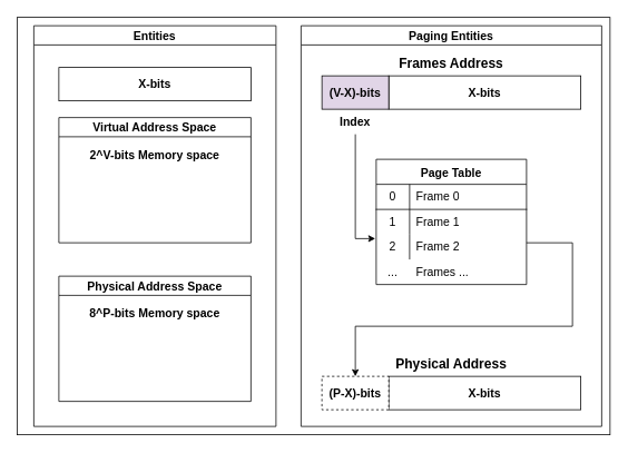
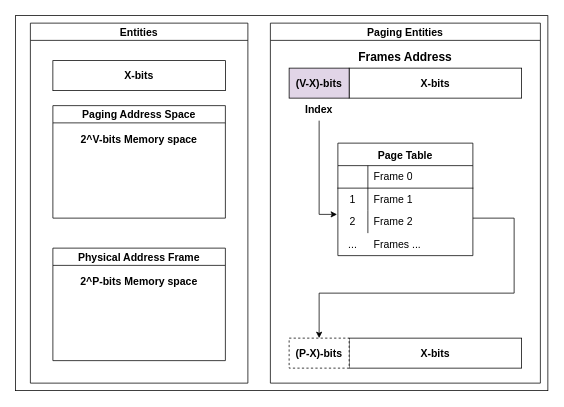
- <mxCell id="35" value="Virtual Address Space" style="swimlane;fontSize=14;" vertex="1" parent="32"><mxGeometry y="90" width="230" height="150" as="geometry" /></mxCell>
+ <mxCell id="35" value="Paging Address Space" style="swimlane;fontSize=14;" vertex="1" parent="32"><mxGeometry y="90" width="230" height="150" as="geometry" /></mxCell>
- <mxCell id="18" value="0" style="shape=partialRectangle;html=1;whiteSpace=wrap;connectable=0;fillColor=none;top=0;left=0;bottom=0;right=0;overflow=hidden;pointerEvents=1;fontSize=14;" vertex="1" parent="17"><mxGeometry width="40" height="30" as="geometry"><mxRectangle width="40" height="30" as="alternateBounds" /></mxGeometry></mxCell>
- <mxCell id="37" value="Physical Address Space" style="swimlane;fontSize=14;" vertex="1" parent="32"><mxGeometry y="280" width="230" height="150" as="geometry" /></mxCell>
+ <mxCell id="37" value="Physical Address Frame" style="swimlane;fontSize=14;" vertex="1" parent="32"><mxGeometry y="280" width="230" height="150" as="geometry" /></mxCell>
- <mxCell id="38" value="&lt;b&gt;8^P-bits Memory space&lt;/b&gt;" style="text;html=1;strokeColor=none;fillColor=none;align=center;verticalAlign=middle;whiteSpace=wrap;rounded=0;fontSize=14;" vertex="1" parent="37"><mxGeometry x="30" y="30" width="170" height="30" as="geometry" /></mxCell>
+ <mxCell id="38" value="&lt;b&gt;2^P-bits Memory space&lt;/b&gt;" style="text;html=1;strokeColor=none;fillColor=none;align=center;verticalAlign=middle;whiteSpace=wrap;rounded=0;fontSize=14;" vertex="1" parent="37"><mxGeometry x="30" y="30" width="170" height="30" as="geometry" /></mxCell>
- <mxCell id="9" value="&lt;b&gt;&lt;font style=&quot;font-size: 16px&quot;&gt;Physical Address&lt;/font&gt;&lt;/b&gt;" style="text;html=1;strokeColor=none;fillColor=none;align=center;verticalAlign=middle;whiteSpace=wrap;rounded=0;fontSize=14;" vertex="1" parent="5"><mxGeometry x="65" width="180" height="30" as="geometry" /></mxCell>
